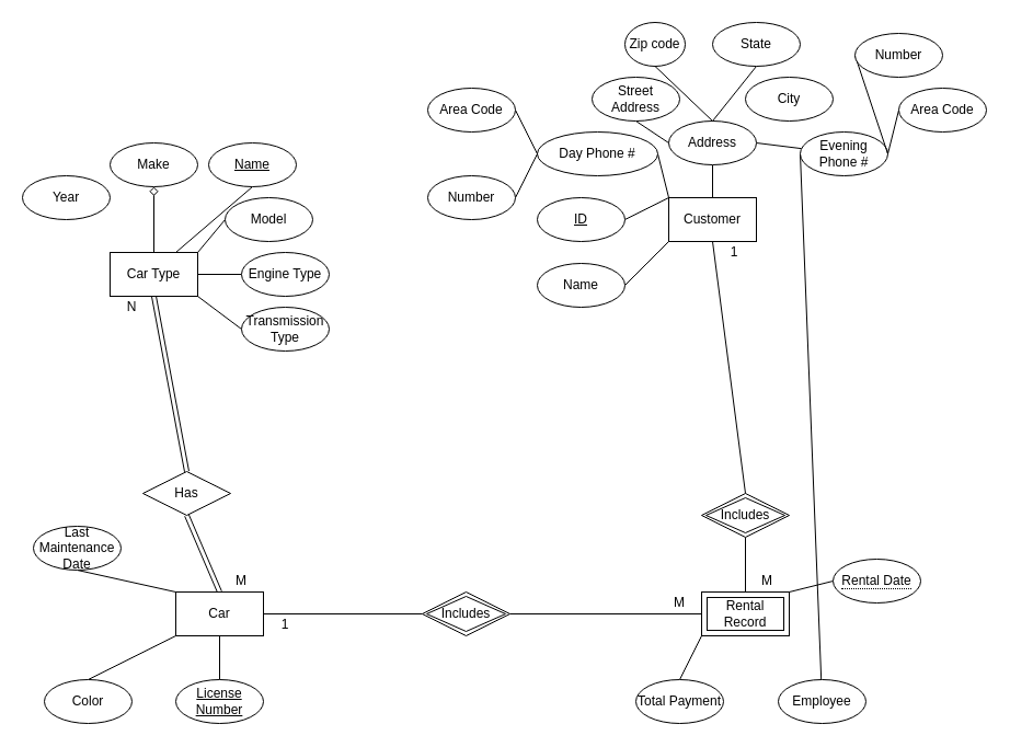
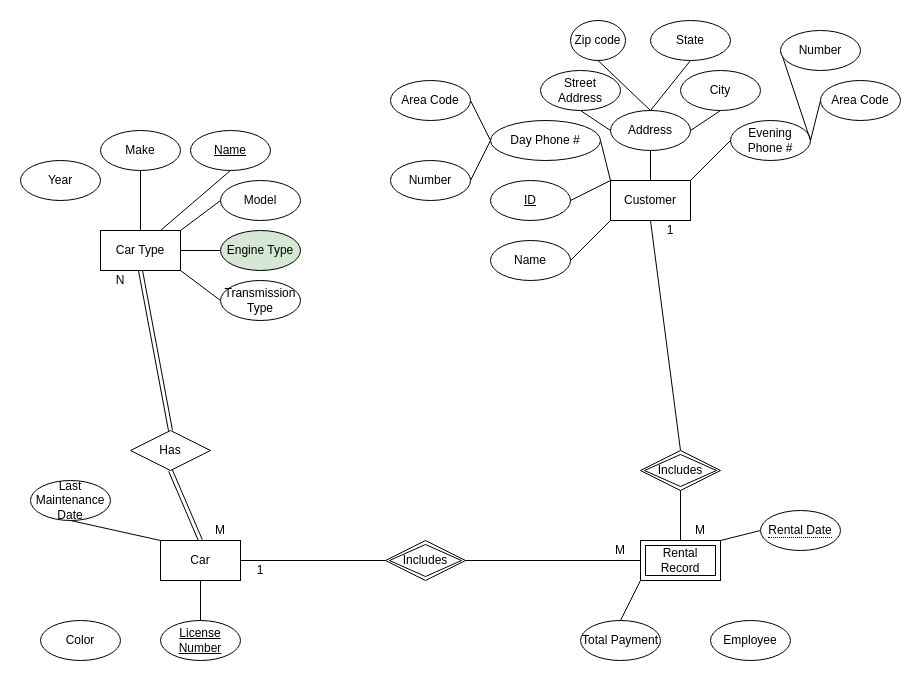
- <mxCell id="19" style="edgeStyle=none;rounded=0;orthogonalLoop=1;jettySize=auto;html=1;exitX=1;exitY=0.5;exitDx=0;exitDy=0;endArrow=none;endFill=0;" edge="1" parent="1" source="20" target="25"><mxGeometry relative="1" as="geometry" /></mxCell>
+ <mxCell id="19" style="edgeStyle=none;rounded=0;orthogonalLoop=1;jettySize=auto;html=1;exitX=1;exitY=0.5;exitDx=0;exitDy=0;entryX=0.5;entryY=1;entryDx=0;entryDy=0;endArrow=none;endFill=0;" edge="1" parent="1" source="20" target="28"><mxGeometry relative="1" as="geometry" /></mxCell>
- <mxCell id="6" value="" style="edgeStyle=none;rounded=0;orthogonalLoop=1;jettySize=auto;html=1;endArrow=diamond;endFill=0;exitX=0.5;exitY=0;exitDx=0;exitDy=0;" edge="1" parent="1" source="8" target="40"><mxGeometry relative="1" as="geometry"><mxPoint x="140" y="220" as="sourcePoint" /></mxGeometry></mxCell>
+ <mxCell id="6" value="" style="edgeStyle=none;rounded=0;orthogonalLoop=1;jettySize=auto;html=1;endArrow=none;endFill=0;exitX=0.5;exitY=0;exitDx=0;exitDy=0;" edge="1" parent="1" source="8" target="40"><mxGeometry relative="1" as="geometry"><mxPoint x="140" y="220" as="sourcePoint" /></mxGeometry></mxCell>
- <mxCell id="41" value="Model" style="ellipse;whiteSpace=wrap;html=1;align=center;" vertex="1" parent="1"><mxGeometry x="205" y="180" width="80" height="40" as="geometry" /></mxCell>
+ <mxCell id="41" value="Model" style="ellipse;whiteSpace=wrap;html=1;align=center;" vertex="1" parent="1"><mxGeometry x="220" y="180" width="80" height="40" as="geometry" /></mxCell>
- <mxCell id="43" value="Engine Type" style="ellipse;whiteSpace=wrap;html=1;align=center;" vertex="1" parent="1"><mxGeometry x="220" y="230" width="80" height="40" as="geometry" /></mxCell>
+ <mxCell id="43" value="Engine Type" style="ellipse;whiteSpace=wrap;html=1;align=center;fillColor=#d5e8d4;" vertex="1" parent="1"><mxGeometry x="220" y="230" width="80" height="40" as="geometry" /></mxCell>
- <mxCell id="23" style="edgeStyle=none;rounded=0;orthogonalLoop=1;jettySize=auto;html=1;exitX=0;exitY=0.5;exitDx=0;exitDy=0;endArrow=none;endFill=0;" edge="1" parent="1" source="25" target="50"><mxGeometry relative="1" as="geometry" /></mxCell>
+ <mxCell id="23" style="edgeStyle=none;rounded=0;orthogonalLoop=1;jettySize=auto;html=1;exitX=0;exitY=0.5;exitDx=0;exitDy=0;entryX=1;entryY=0;entryDx=0;entryDy=0;endArrow=none;endFill=0;" edge="1" parent="1" source="25" target="2"><mxGeometry relative="1" as="geometry" /></mxCell>
- <mxCell id="45" style="edgeStyle=none;rounded=0;orthogonalLoop=1;jettySize=auto;html=1;exitX=0.5;exitY=0;exitDx=0;exitDy=0;entryX=0;entryY=1;entryDx=0;entryDy=0;endArrow=none;endFill=0;" edge="1" parent="1" source="46" target="11"><mxGeometry relative="1" as="geometry" /></mxCell>
